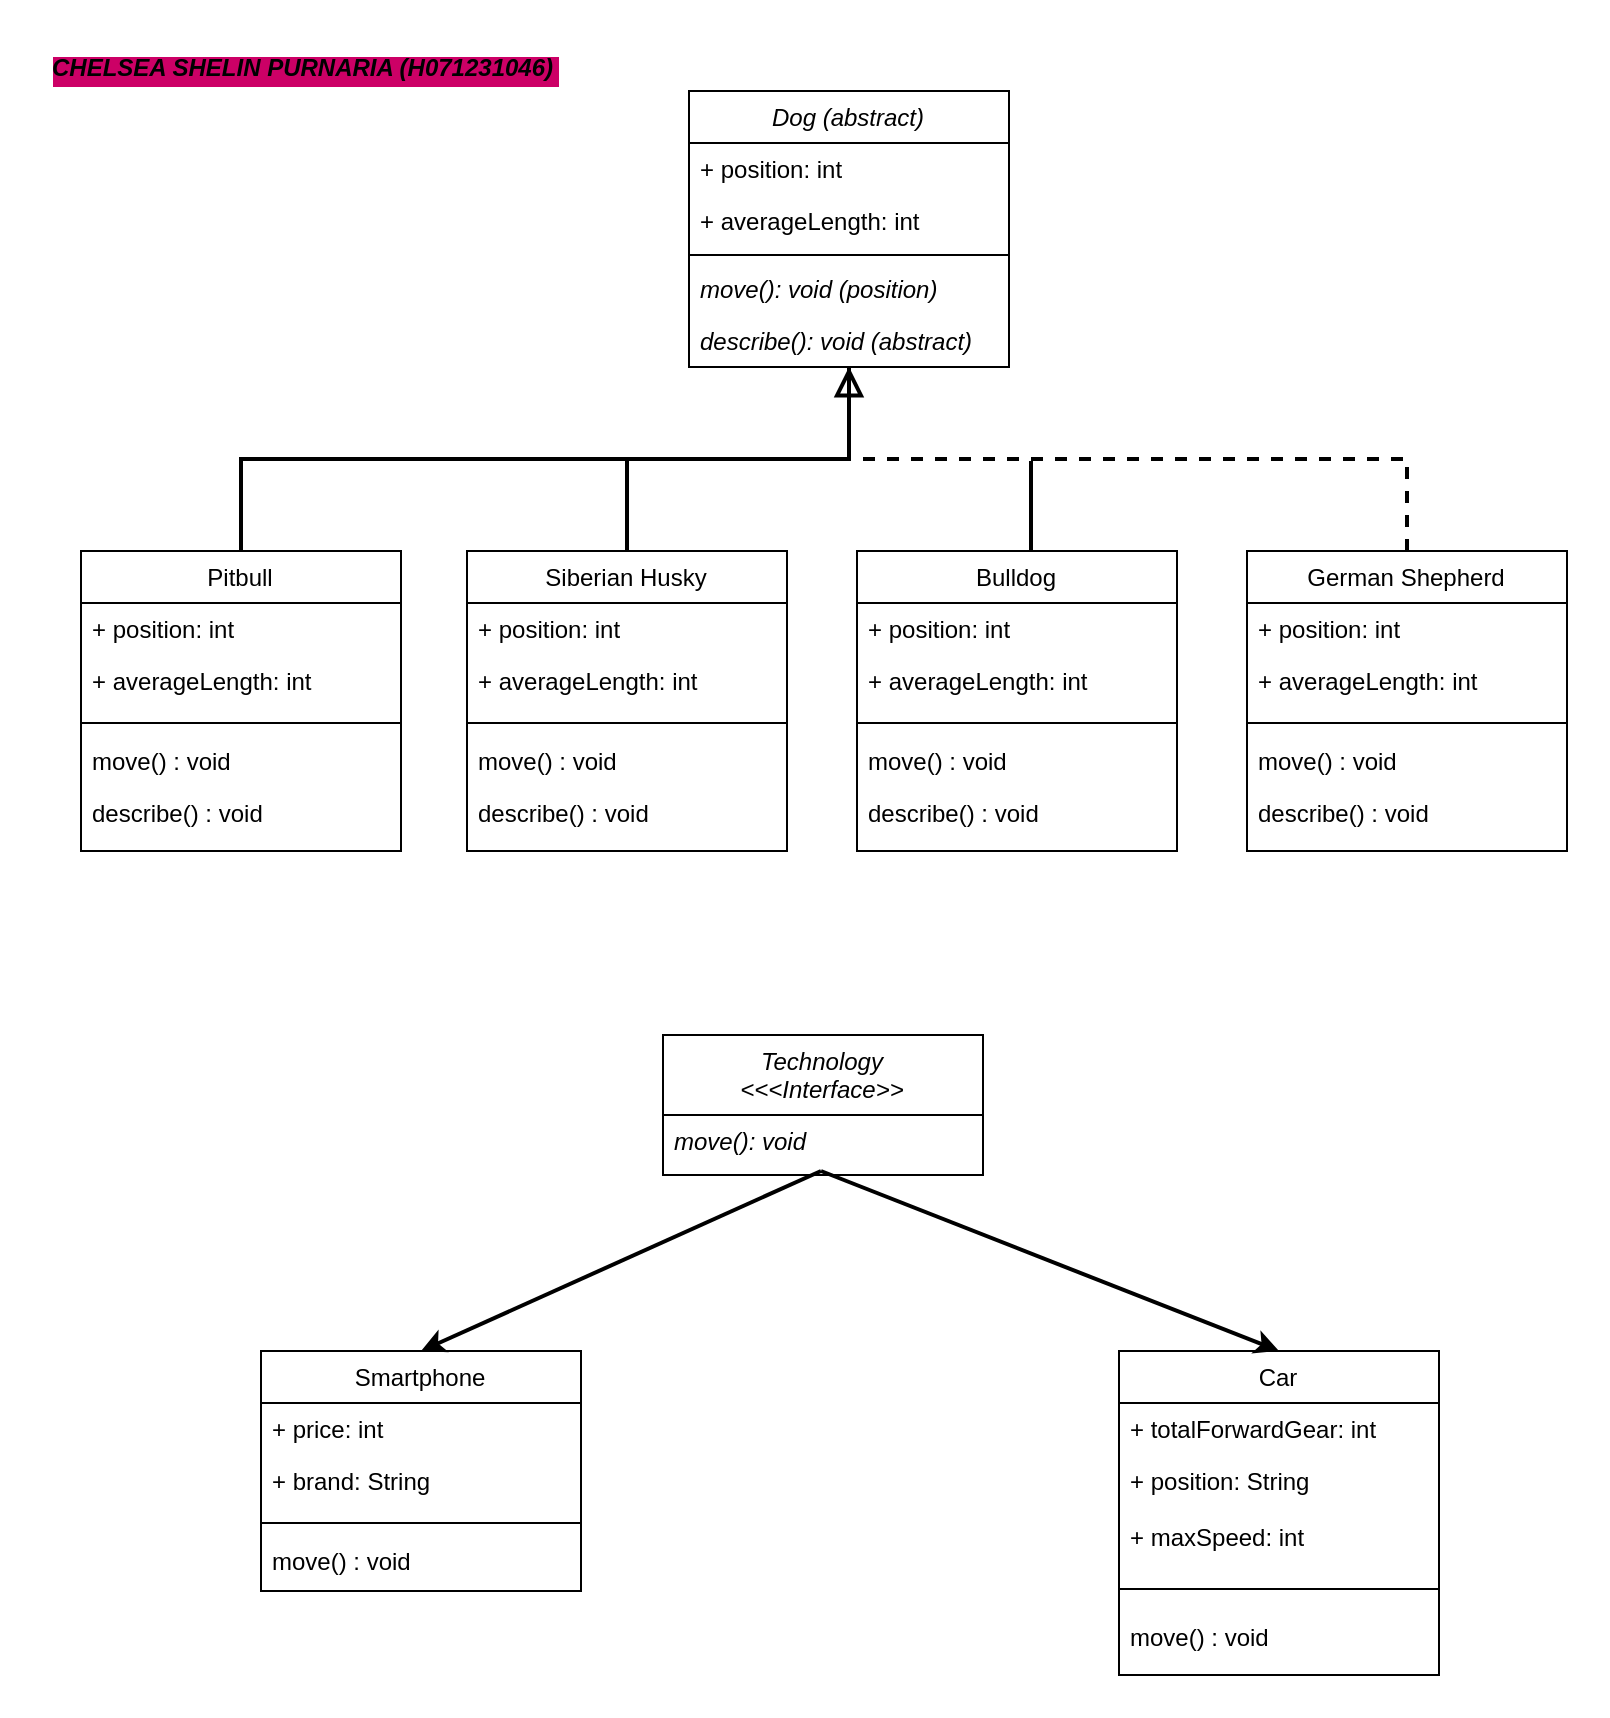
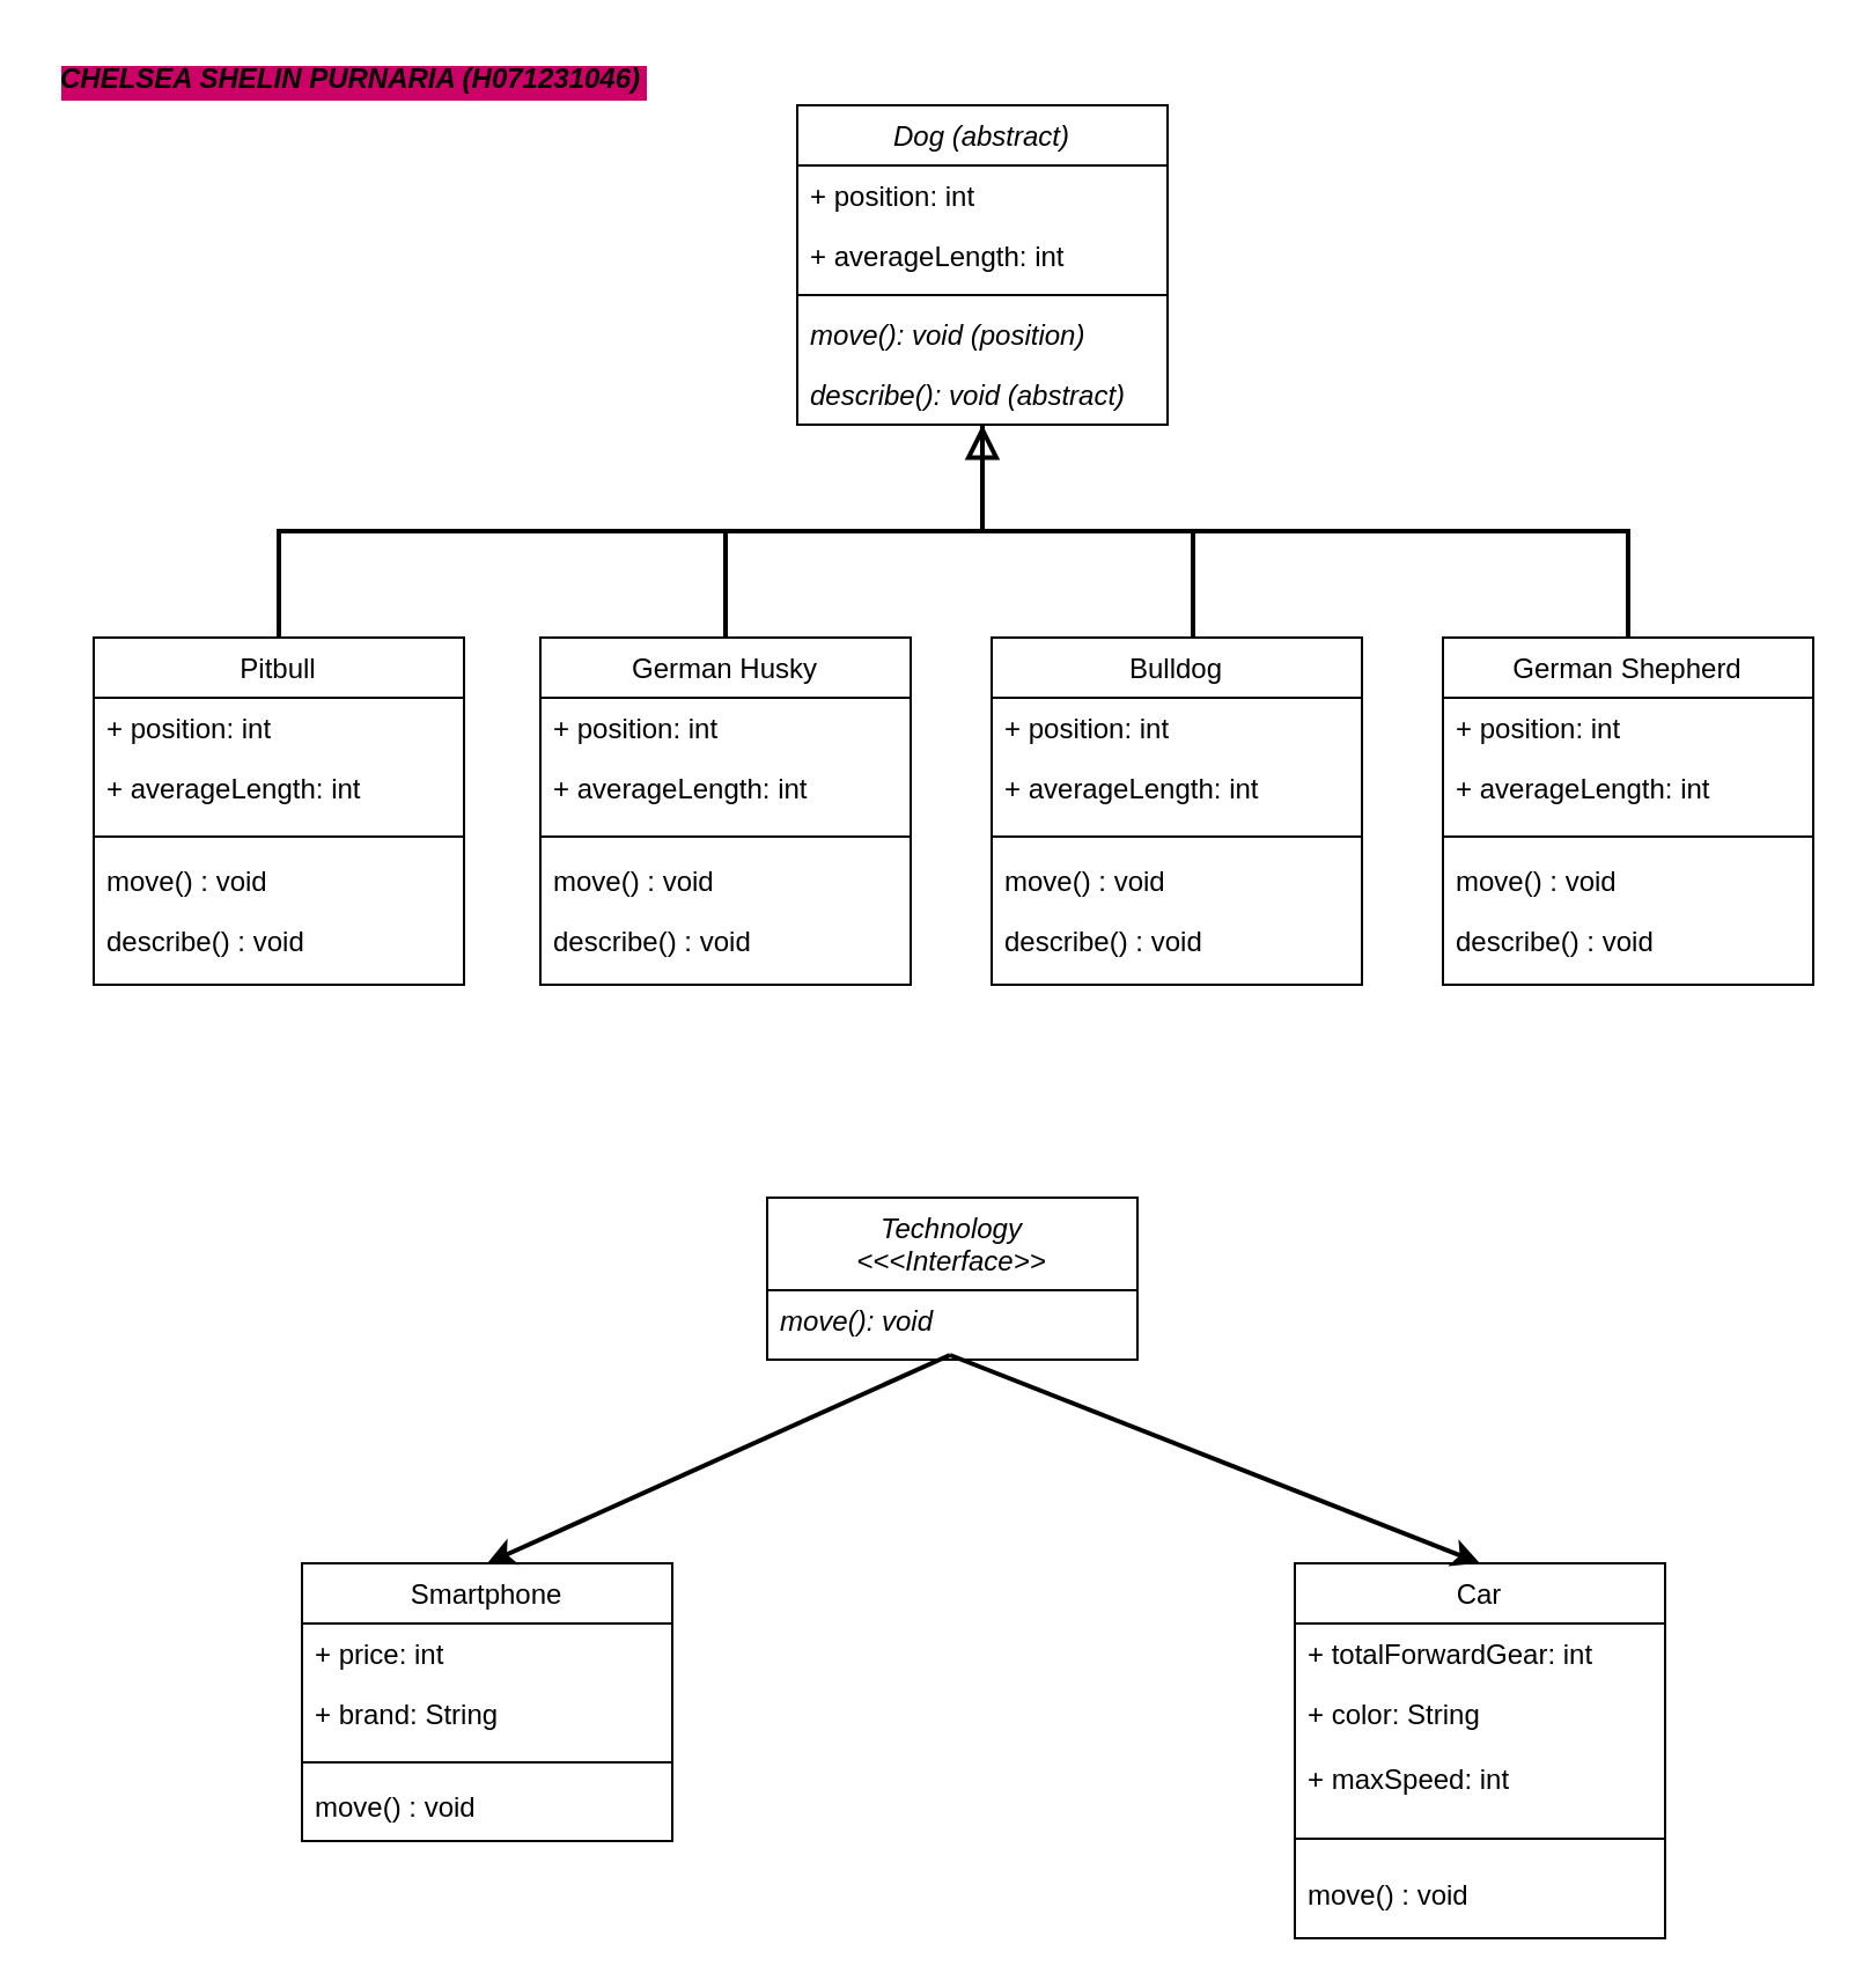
- <mxCell id="17" value="" style="endArrow=block;endSize=10;endFill=0;shadow=0;strokeWidth=2;rounded=0;curved=0;edgeStyle=elbowEdgeStyle;elbow=vertical;exitX=0.5;exitY=0;exitDx=0;exitDy=0;dashed=1;" parent="1" source="30" target="4" edge="1"><mxGeometry width="160" relative="1" as="geometry"><mxPoint x="690" y="275" as="sourcePoint" /><mxPoint x="320" y="226" as="targetPoint" /></mxGeometry></mxCell>
+ <mxCell id="17" value="" style="endArrow=block;endSize=10;endFill=0;shadow=0;strokeWidth=2;rounded=0;curved=0;edgeStyle=elbowEdgeStyle;elbow=vertical;exitX=0.5;exitY=0;exitDx=0;exitDy=0;" parent="1" source="30" target="4" edge="1"><mxGeometry width="160" relative="1" as="geometry"><mxPoint x="690" y="275" as="sourcePoint" /><mxPoint x="320" y="226" as="targetPoint" /></mxGeometry></mxCell>
- <mxCell id="18" value="Siberian Husky" style="swimlane;fontStyle=0;align=center;verticalAlign=top;childLayout=stackLayout;horizontal=1;startSize=26;horizontalStack=0;resizeParent=1;resizeLast=0;collapsible=1;marginBottom=0;rounded=0;shadow=0;strokeWidth=1;" parent="1" vertex="1"><mxGeometry x="233" y="275" width="160" height="150" as="geometry"><mxRectangle x="130" y="380" width="160" height="26" as="alternateBounds" /></mxGeometry></mxCell>
+ <mxCell id="18" value="German Husky" style="swimlane;fontStyle=0;align=center;verticalAlign=top;childLayout=stackLayout;horizontal=1;startSize=26;horizontalStack=0;resizeParent=1;resizeLast=0;collapsible=1;marginBottom=0;rounded=0;shadow=0;strokeWidth=1;" parent="1" vertex="1"><mxGeometry x="233" y="275" width="160" height="150" as="geometry"><mxRectangle x="130" y="380" width="160" height="26" as="alternateBounds" /></mxGeometry></mxCell>
- <mxCell id="40" value="+ position: String" style="text;align=left;verticalAlign=top;spacingLeft=4;spacingRight=4;overflow=hidden;rotatable=0;points=[[0,0.5],[1,0.5]];portConstraint=eastwest;rounded=0;shadow=0;html=0;" parent="38" vertex="1"><mxGeometry y="52" width="160" height="28" as="geometry" /></mxCell>
+ <mxCell id="40" value="+ color: String" style="text;align=left;verticalAlign=top;spacingLeft=4;spacingRight=4;overflow=hidden;rotatable=0;points=[[0,0.5],[1,0.5]];portConstraint=eastwest;rounded=0;shadow=0;html=0;" parent="38" vertex="1"><mxGeometry y="52" width="160" height="28" as="geometry" /></mxCell>
